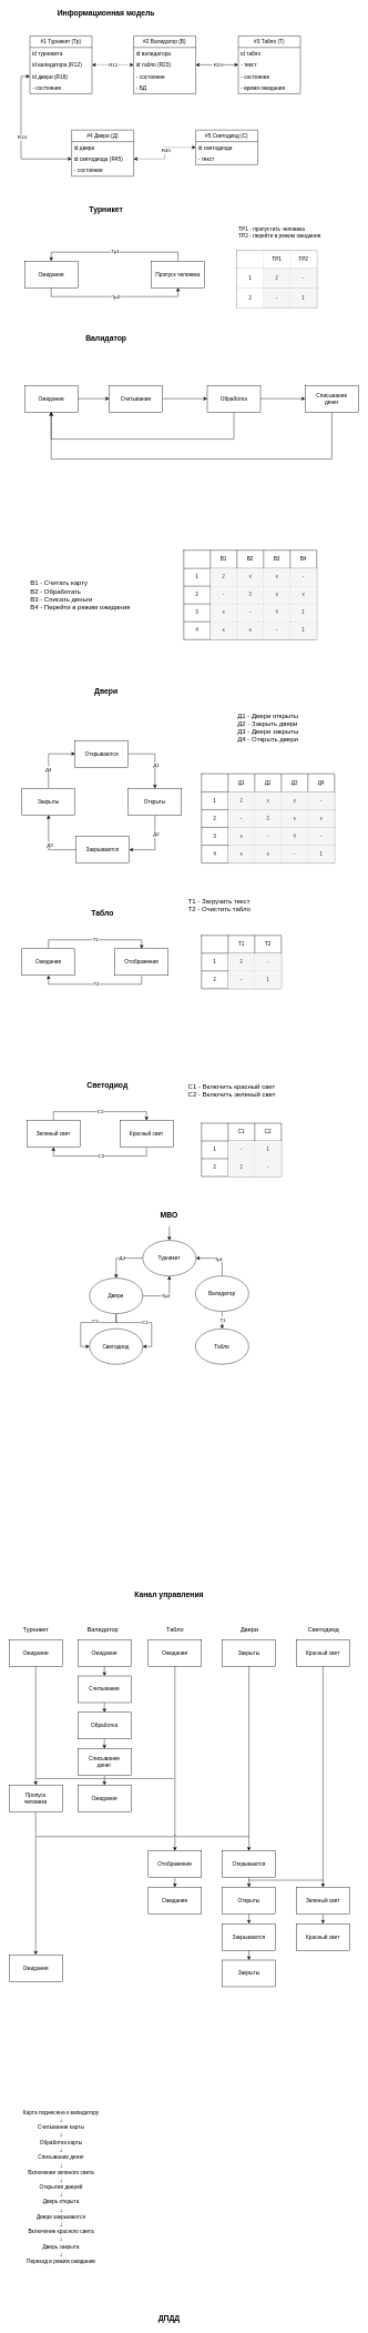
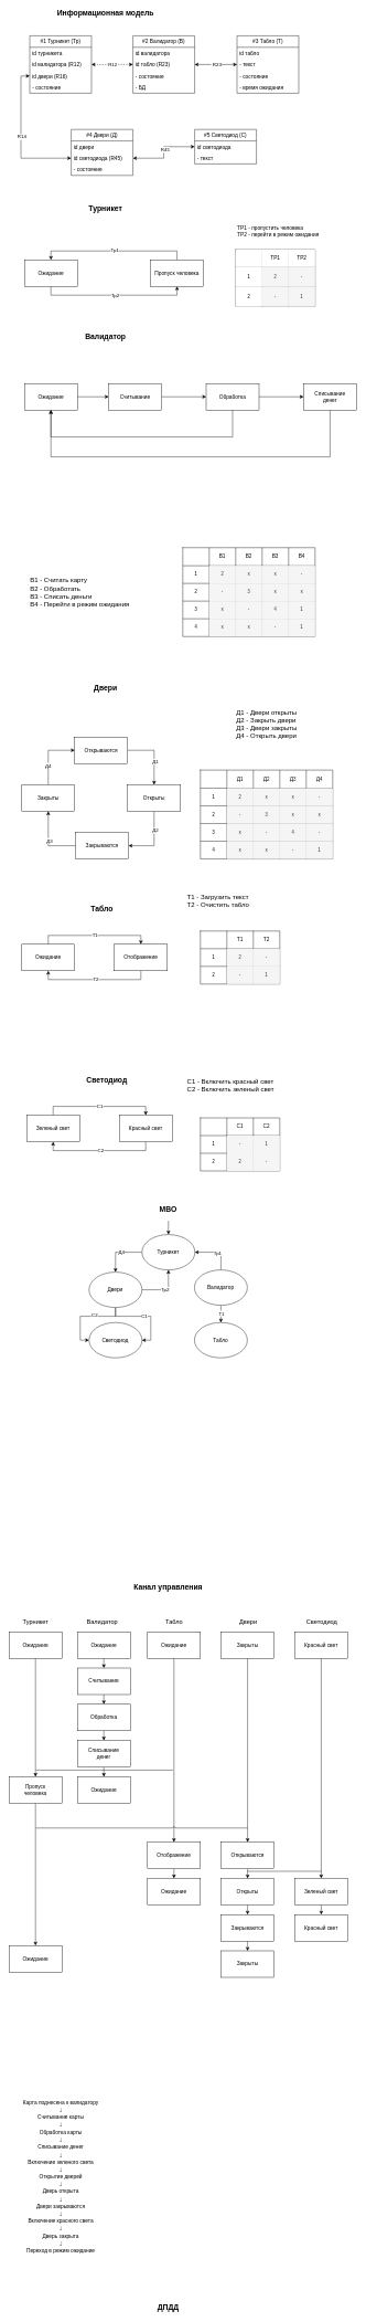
- <mxCell id="28" style="edgeStyle=orthogonalEdgeStyle;rounded=0;sketch=0;jumpStyle=none;orthogonalLoop=1;jettySize=auto;html=1;exitX=1;exitY=0.5;exitDx=0;exitDy=0;entryX=0;entryY=0.5;entryDx=0;entryDy=0;shadow=0;startArrow=classic;startFill=1;dashed=1;" parent="1" source="23" target="26" edge="1"><mxGeometry relative="1" as="geometry" /></mxCell>
+ <mxCell id="28" style="edgeStyle=orthogonalEdgeStyle;rounded=0;sketch=0;jumpStyle=none;orthogonalLoop=1;jettySize=auto;html=1;exitX=1;exitY=0.5;exitDx=0;exitDy=0;entryX=0;entryY=0.5;entryDx=0;entryDy=0;shadow=0;startArrow=classic;startFill=1;" parent="1" source="23" target="26" edge="1"><mxGeometry relative="1" as="geometry" /></mxCell>
